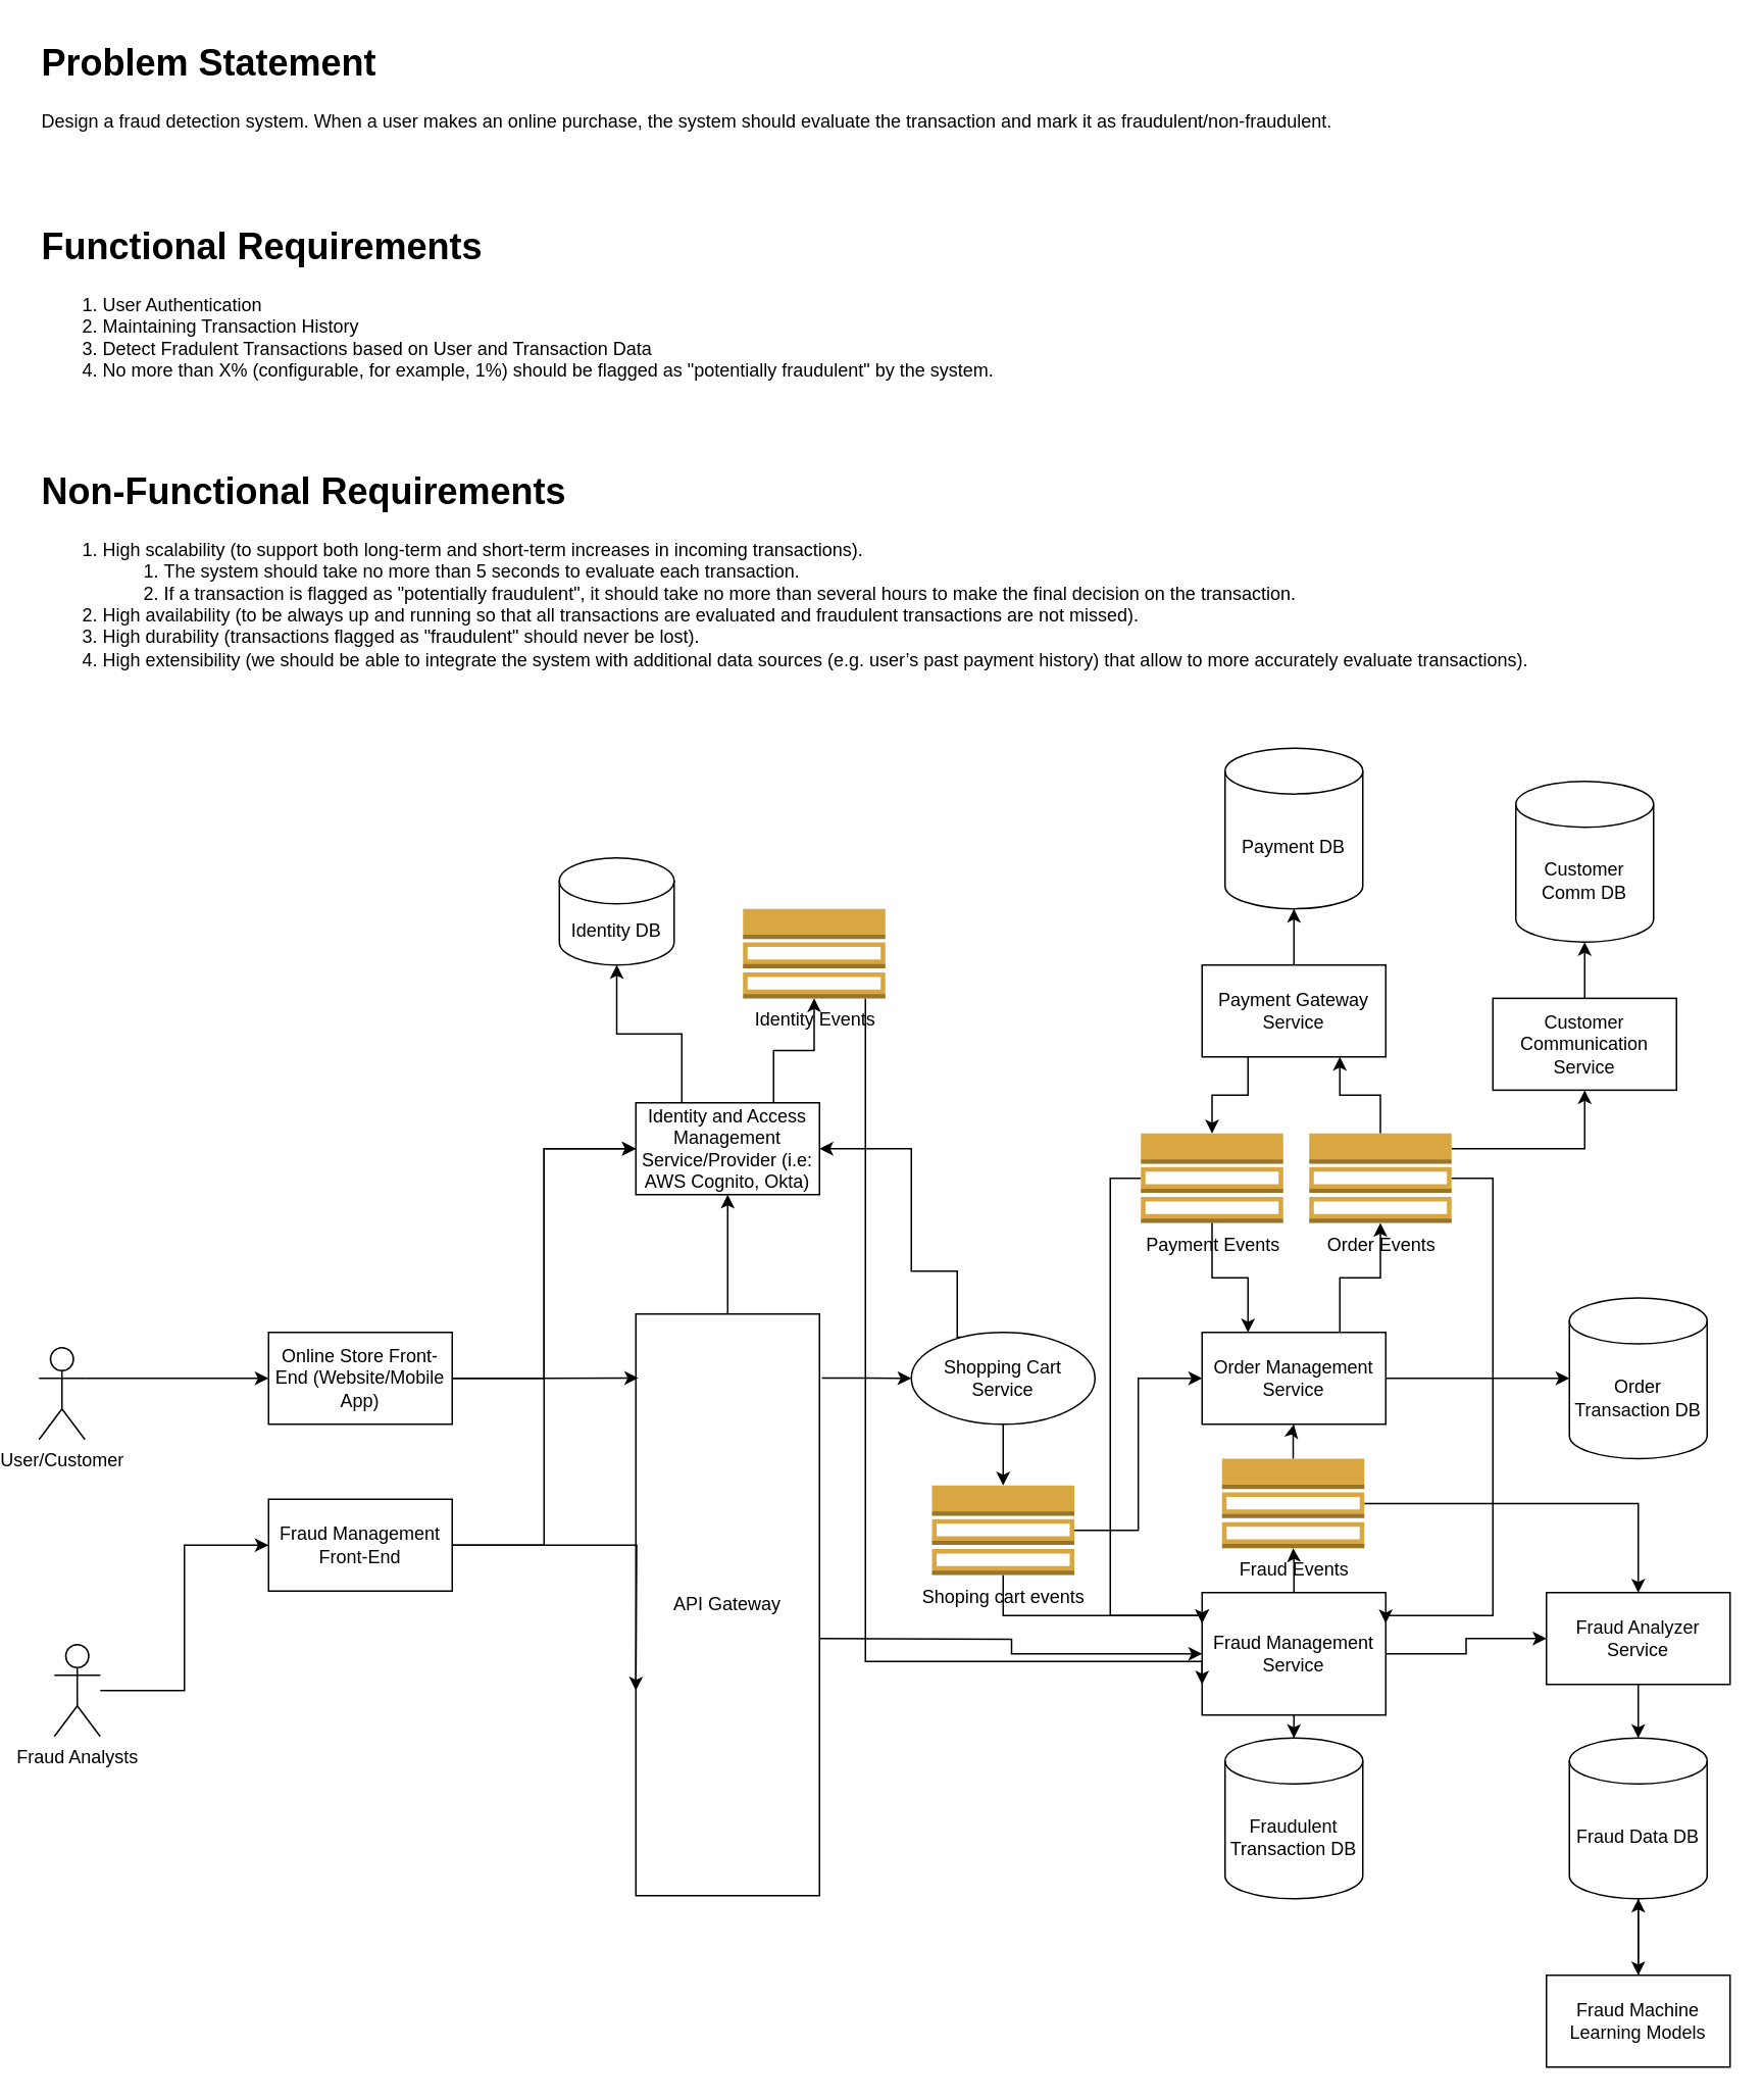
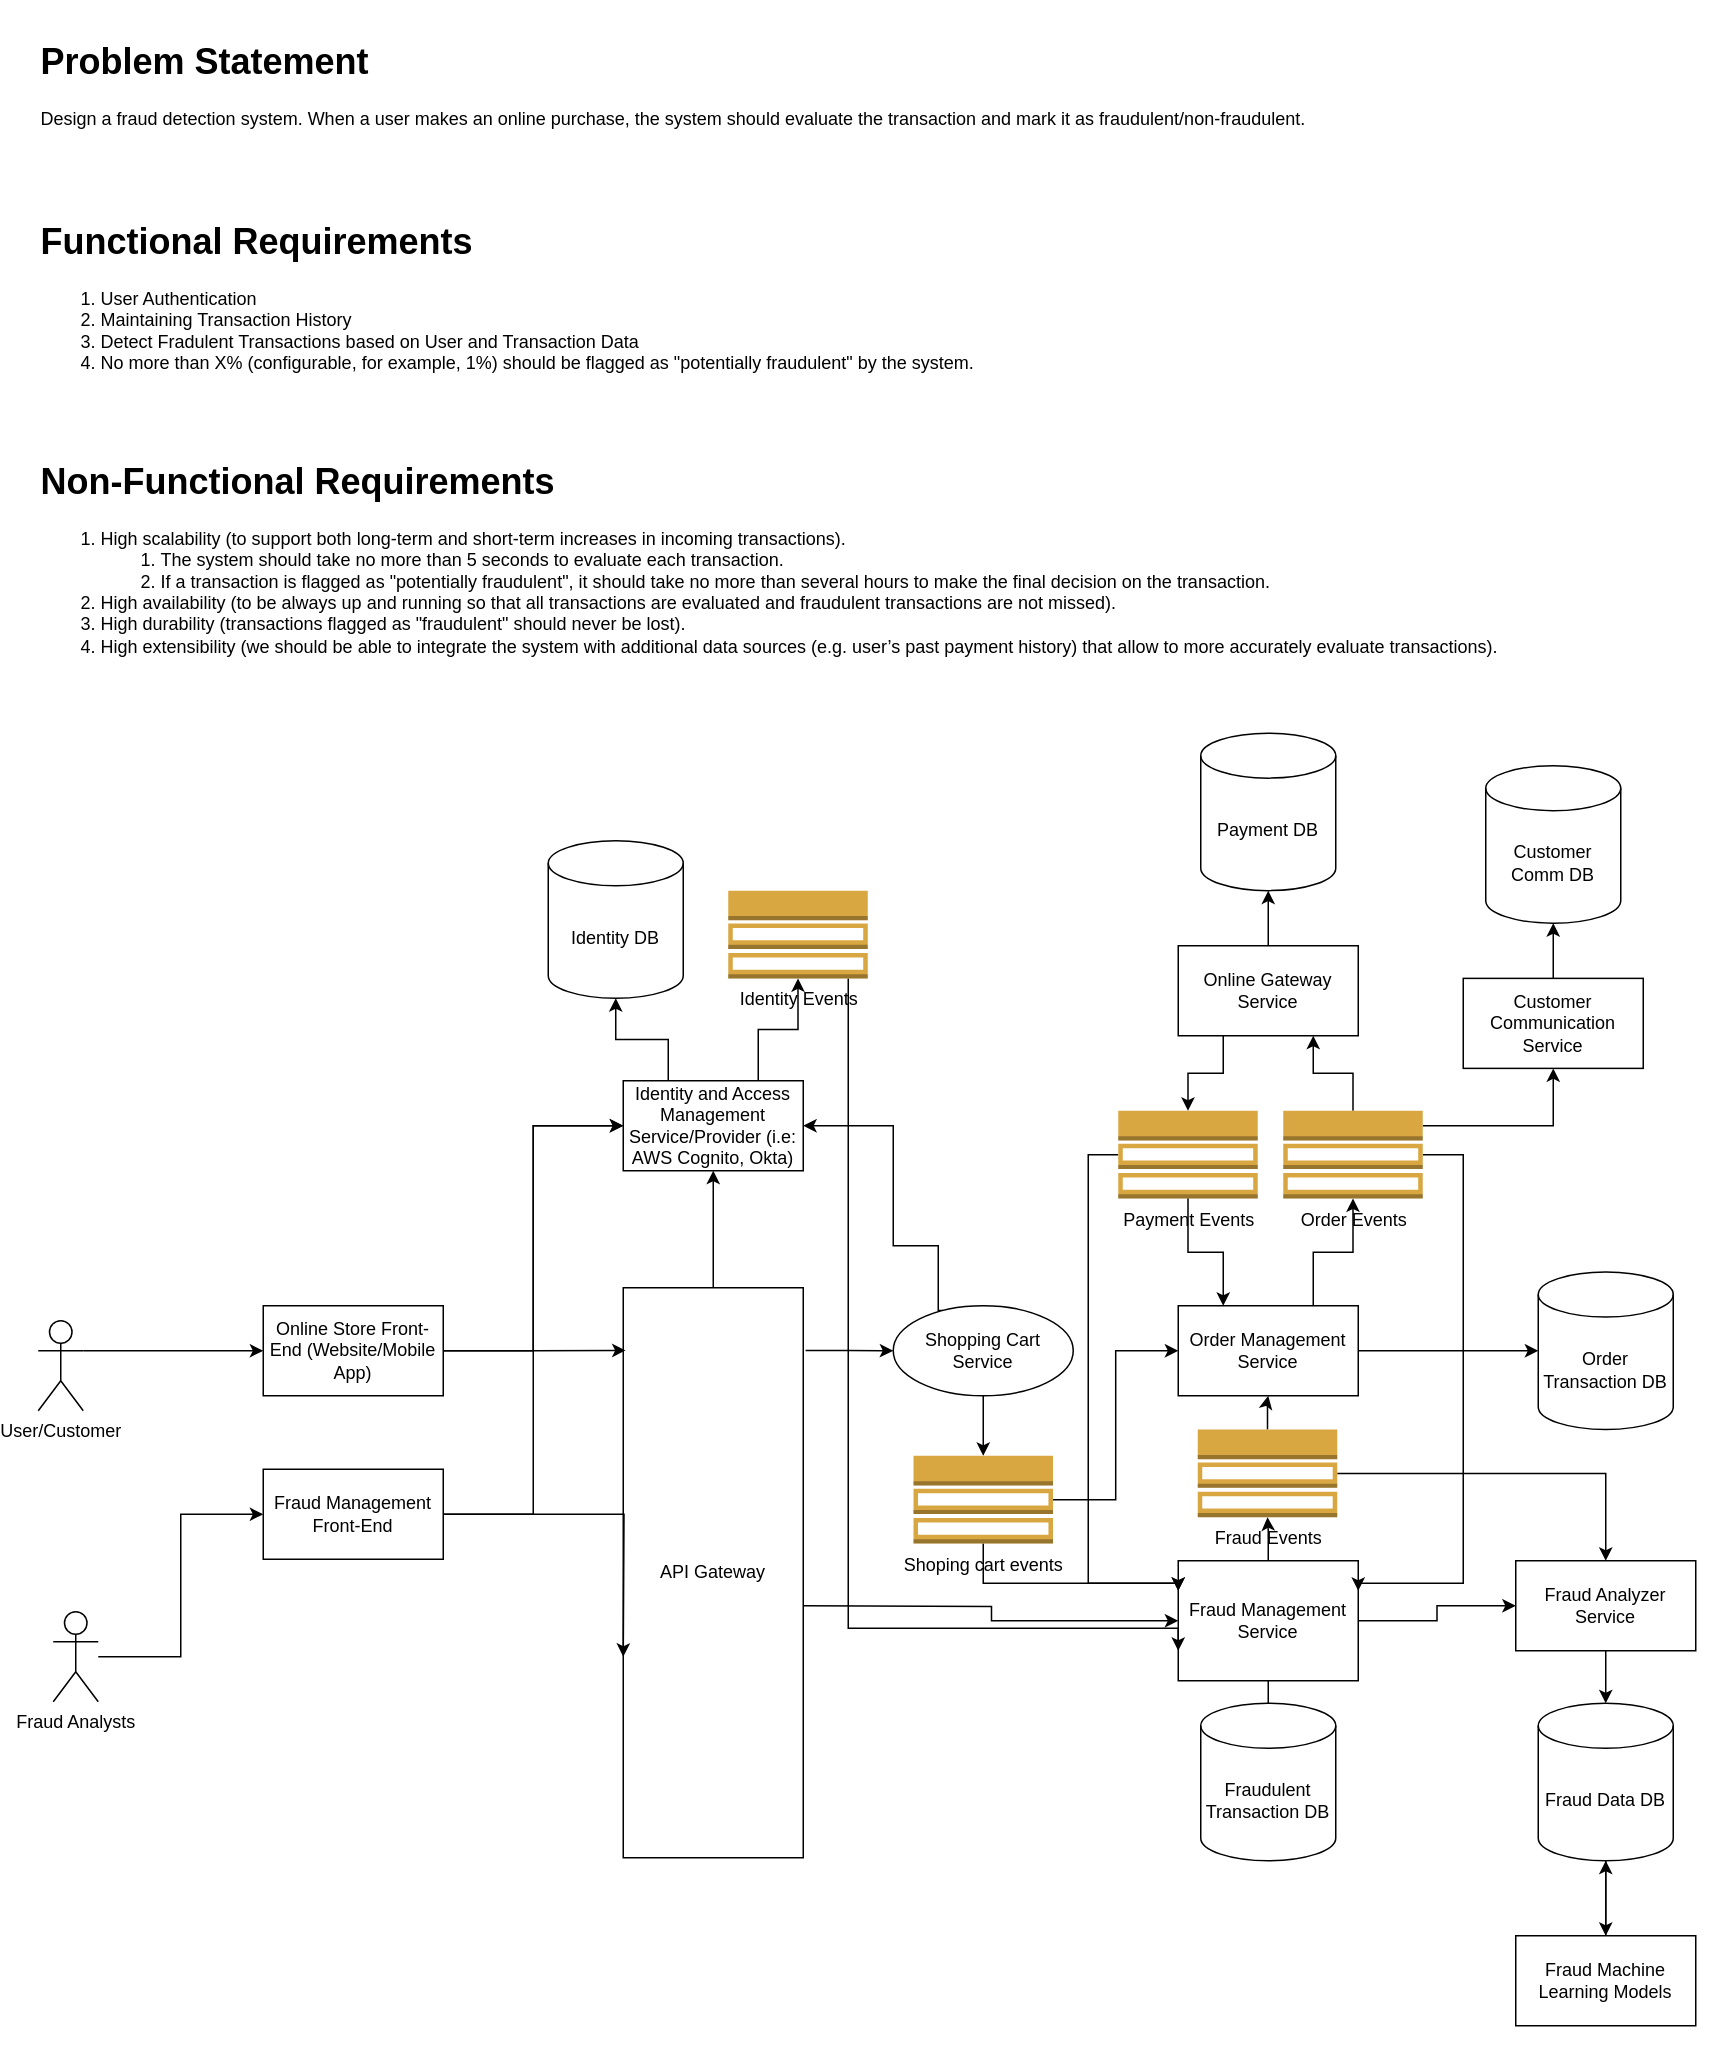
- <mxCell id="24" value="Identity DB" style="shape=cylinder3;whiteSpace=wrap;html=1;boundedLbl=1;backgroundOutline=1;size=15;" parent="1" vertex="1"><mxGeometry x="360" y="560" width="75" height="70" as="geometry" /></mxCell>
+ <mxCell id="24" value="Identity DB" style="shape=cylinder3;whiteSpace=wrap;html=1;boundedLbl=1;backgroundOutline=1;size=15;" parent="1" vertex="1"><mxGeometry x="360" y="560" width="90" height="105" as="geometry" /></mxCell>
- <mxCell id="18" value="Payment Gateway Service" style="rounded=0;whiteSpace=wrap;html=1;" parent="1" vertex="1"><mxGeometry x="780" y="630" width="120" height="60" as="geometry" /></mxCell>
+ <mxCell id="18" value="Online Gateway Service" style="rounded=0;whiteSpace=wrap;html=1;" parent="1" vertex="1"><mxGeometry x="780" y="630" width="120" height="60" as="geometry" /></mxCell>
- <mxCell id="19" style="edgeStyle=orthogonalEdgeStyle;rounded=0;orthogonalLoop=1;jettySize=auto;html=1;exitX=0.5;exitY=1;exitDx=0;exitDy=0;" parent="1" source="21" target="27" edge="1"><mxGeometry relative="1" as="geometry" /></mxCell>
+ <mxCell id="19" style="edgeStyle=orthogonalEdgeStyle;rounded=0;orthogonalLoop=1;jettySize=auto;html=1;exitX=0.5;exitY=1;exitDx=0;exitDy=0;endArrow=none;" parent="1" source="21" target="27" edge="1"><mxGeometry relative="1" as="geometry" /></mxCell>
